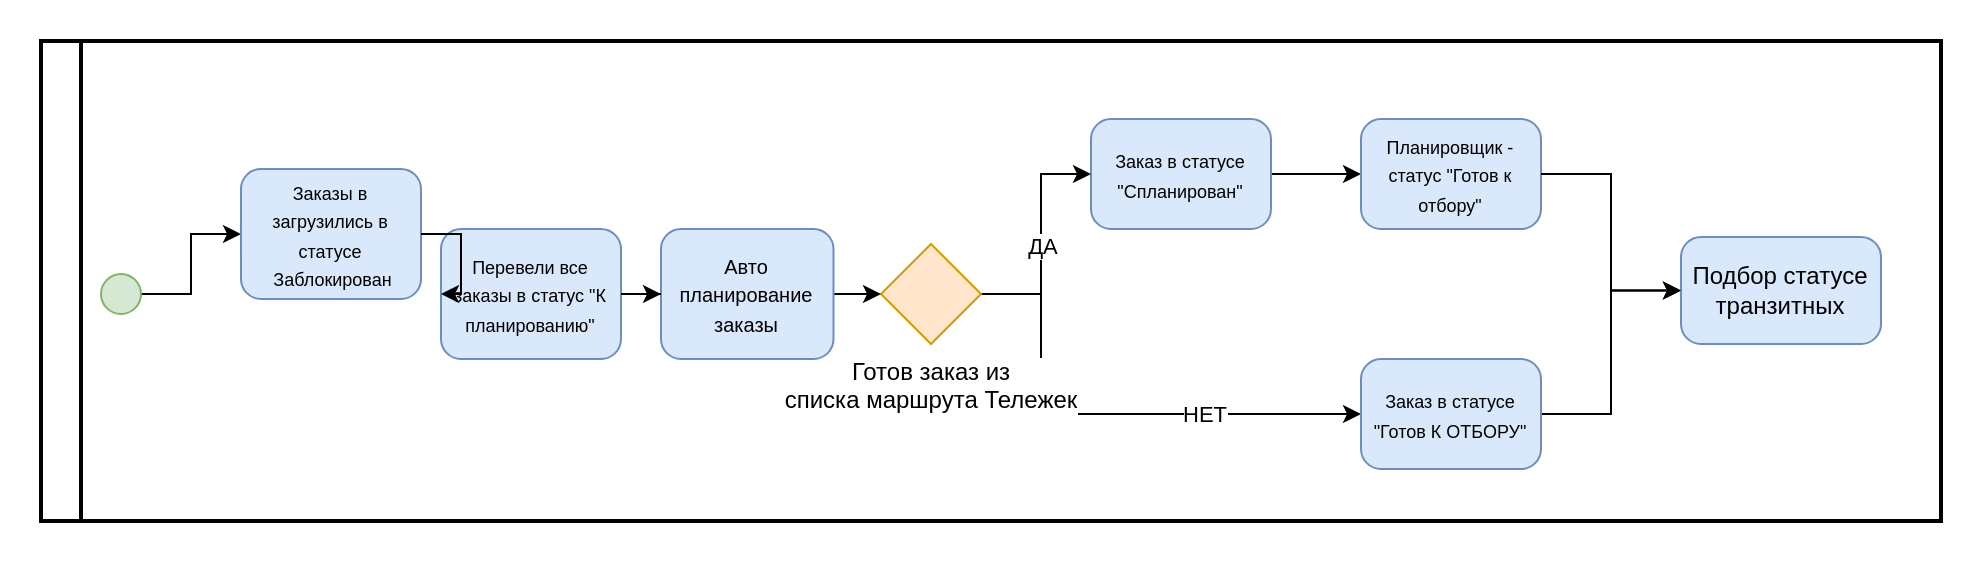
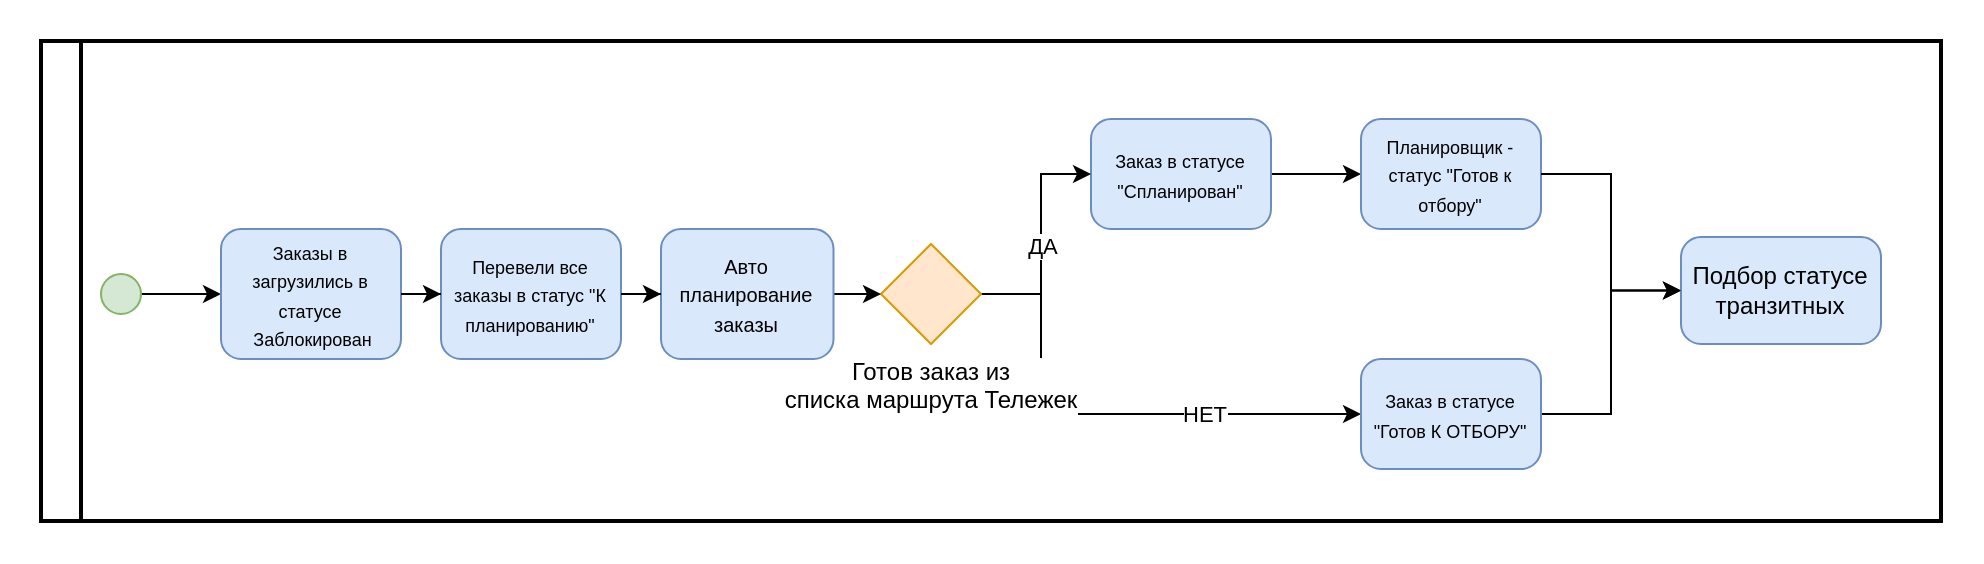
- <mxCell id="5" value="&lt;font style=&quot;font-size: 9px;&quot;&gt;Заказы в загрузились в статусе&lt;br&gt;&amp;nbsp;Заблокирован&lt;/font&gt;" style="points=[[0.25,0,0],[0.5,0,0],[0.75,0,0],[1,0.25,0],[1,0.5,0],[1,0.75,0],[0.75,1,0],[0.5,1,0],[0.25,1,0],[0,0.75,0],[0,0.5,0],[0,0.25,0]];shape=mxgraph.bpmn.task;whiteSpace=wrap;rectStyle=rounded;size=10;html=1;container=1;expand=0;collapsible=0;taskMarker=abstract;fillColor=#dae8fc;strokeColor=#6c8ebf;" vertex="1" parent="2"><mxGeometry x="100" y="64" width="90" height="65" as="geometry" /></mxCell>
+ <mxCell id="5" value="&lt;font style=&quot;font-size: 9px;&quot;&gt;Заказы в загрузились в статусе&lt;br&gt;&amp;nbsp;Заблокирован&lt;/font&gt;" style="points=[[0.25,0,0],[0.5,0,0],[0.75,0,0],[1,0.25,0],[1,0.5,0],[1,0.75,0],[0.75,1,0],[0.5,1,0],[0.25,1,0],[0,0.75,0],[0,0.5,0],[0,0.25,0]];shape=mxgraph.bpmn.task;whiteSpace=wrap;rectStyle=rounded;size=10;html=1;container=1;expand=0;collapsible=0;taskMarker=abstract;fillColor=#dae8fc;strokeColor=#6c8ebf;" vertex="1" parent="2"><mxGeometry x="90" y="94" width="90" height="65" as="geometry" /></mxCell>
